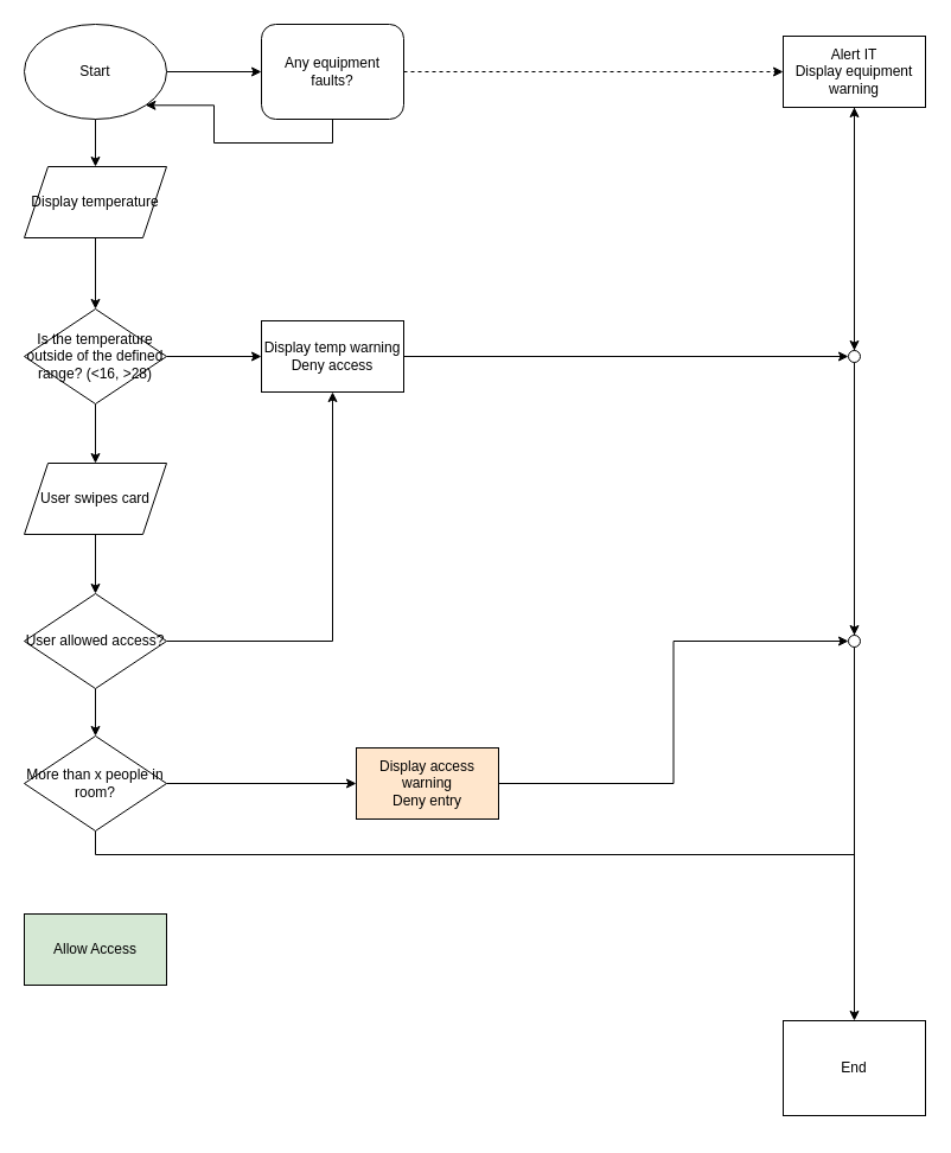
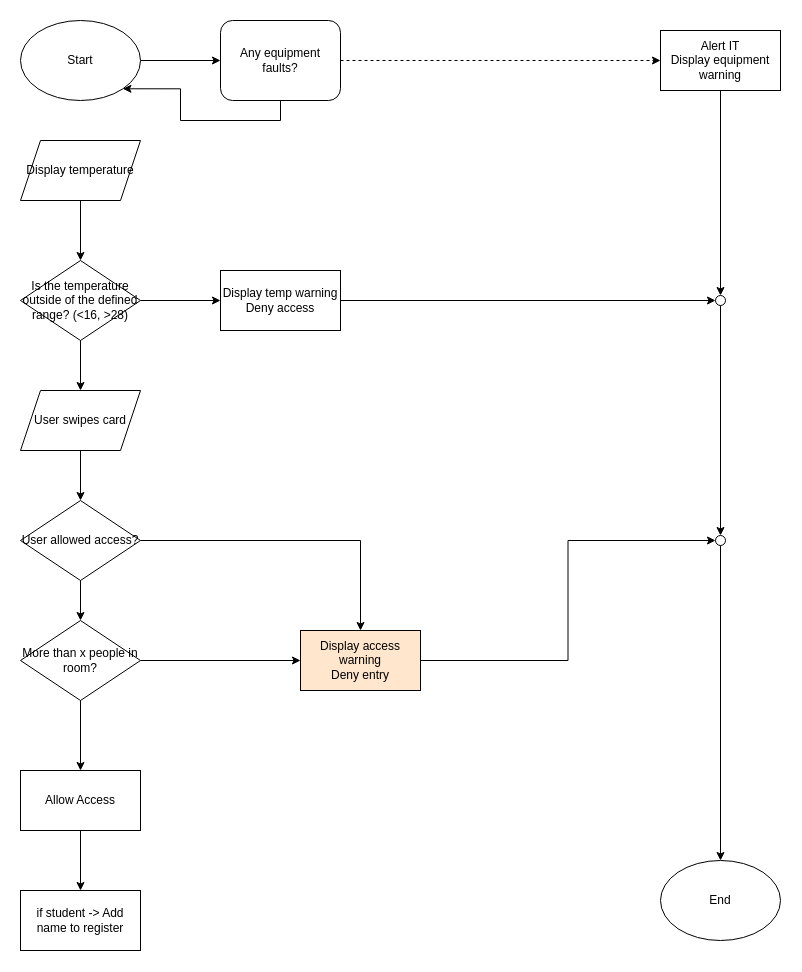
- <mxCell id="2" style="edgeStyle=orthogonalEdgeStyle;rounded=0;orthogonalLoop=1;jettySize=auto;html=1;exitX=0.5;exitY=1;exitDx=0;exitDy=0;entryX=0.5;entryY=0;entryDx=0;entryDy=0;" edge="1" parent="1" source="4" target="7"><mxGeometry relative="1" as="geometry" /></mxCell>
- <mxCell id="29" style="edgeStyle=orthogonalEdgeStyle;rounded=0;orthogonalLoop=1;jettySize=auto;html=1;exitX=1;exitY=0.5;exitDx=0;exitDy=0;" edge="1" parent="1" source="31" target="12"><mxGeometry relative="1" as="geometry" /></mxCell>
+ <mxCell id="29" style="edgeStyle=orthogonalEdgeStyle;rounded=0;orthogonalLoop=1;jettySize=auto;html=1;exitX=1;exitY=0.5;exitDx=0;exitDy=0;entryX=0.5;entryY=0;entryDx=0;entryDy=0;" edge="1" parent="1" source="31" target="17"><mxGeometry relative="1" as="geometry" /></mxCell>
- <mxCell id="14" style="edgeStyle=orthogonalEdgeStyle;rounded=0;orthogonalLoop=1;jettySize=auto;html=1;exitX=0.5;exitY=1;exitDx=0;exitDy=0;" edge="1" parent="1" source="15" target="26"><mxGeometry relative="1" as="geometry" /></mxCell>
+ <mxCell id="14" style="edgeStyle=orthogonalEdgeStyle;rounded=0;orthogonalLoop=1;jettySize=auto;html=1;exitX=0.5;exitY=1;exitDx=0;exitDy=0;entryX=0.5;entryY=0;entryDx=0;entryDy=0;" edge="1" parent="1" source="15" target="33"><mxGeometry relative="1" as="geometry" /></mxCell>
- <mxCell id="33" value="Allow Access" style="rounded=0;whiteSpace=wrap;html=1;fillColor=#d5e8d4;" vertex="1" parent="1"><mxGeometry x="20" y="770" width="120" height="60" as="geometry" /></mxCell>
+ <mxCell id="33" value="Allow Access" style="rounded=0;whiteSpace=wrap;html=1;" vertex="1" parent="1"><mxGeometry x="20" y="770" width="120" height="60" as="geometry" /></mxCell>
+ <mxCell id="32" style="edgeStyle=orthogonalEdgeStyle;rounded=0;orthogonalLoop=1;jettySize=auto;html=1;exitX=0.5;exitY=1;exitDx=0;exitDy=0;entryX=0.5;entryY=0;entryDx=0;entryDy=0;" edge="1" parent="1" source="33" target="34"><mxGeometry relative="1" as="geometry" /></mxCell>
- <mxCell id="5" value="End" style="whiteSpace=wrap;html=1;rounded=0;" vertex="1" parent="1"><mxGeometry x="660" y="860" width="120" height="80" as="geometry" /></mxCell>
+ <mxCell id="5" value="End" style="ellipse;whiteSpace=wrap;html=1;" vertex="1" parent="1"><mxGeometry x="660" y="860" width="120" height="80" as="geometry" /></mxCell>
+ <mxCell id="34" value="if student -&amp;gt; Add name to register" style="rounded=0;whiteSpace=wrap;html=1;" vertex="1" parent="1"><mxGeometry x="20" y="890" width="120" height="60" as="geometry" /></mxCell>
